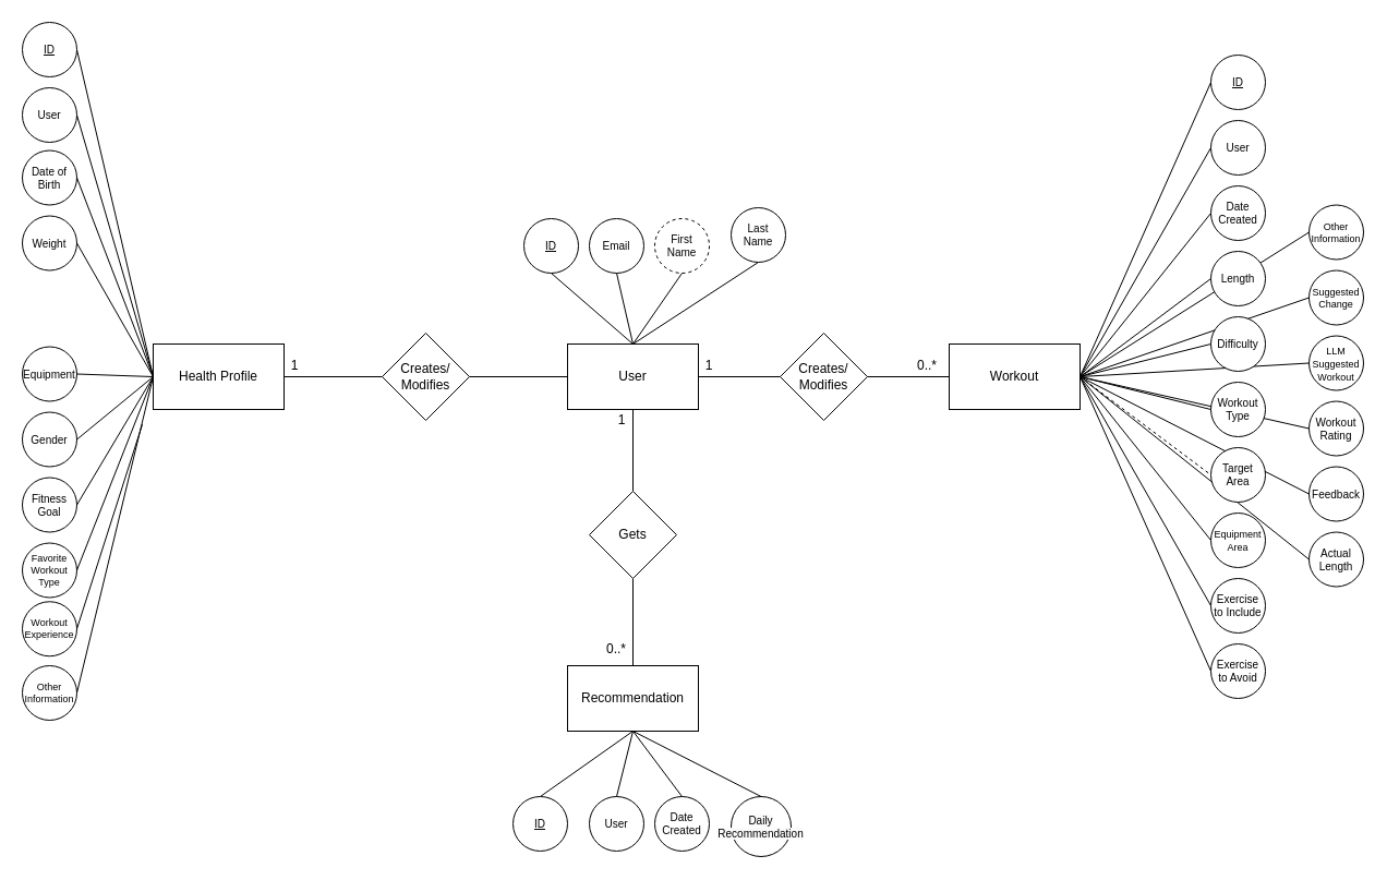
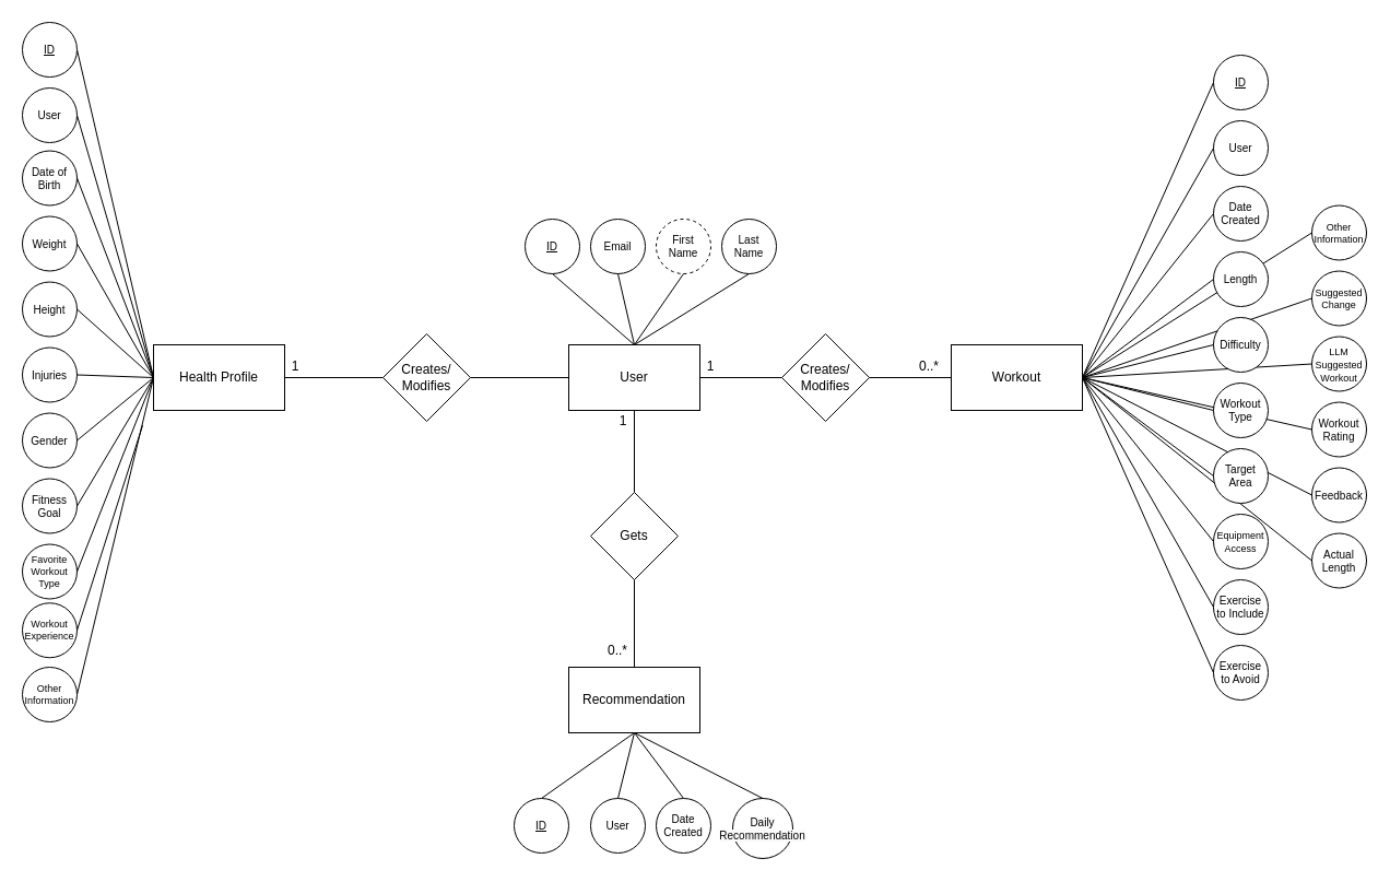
- <mxCell id="13" value="Last Name" style="ellipse;whiteSpace=wrap;html=1;aspect=fixed;fontSize=10;fontStyle=0" parent="1" vertex="1"><mxGeometry x="670" y="190" width="50" height="50" as="geometry" /></mxCell>
+ <mxCell id="13" value="Last Name" style="ellipse;whiteSpace=wrap;html=1;aspect=fixed;fontSize=10;fontStyle=0" parent="1" vertex="1"><mxGeometry x="660" y="200" width="50" height="50" as="geometry" /></mxCell>
+ <mxCell id="11" value="Height" style="ellipse;whiteSpace=wrap;html=1;aspect=fixed;fontSize=10;fontStyle=0" parent="1" vertex="1"><mxGeometry x="20" y="257.5" width="50" height="50" as="geometry" /></mxCell>
+ <mxCell id="40" value="" style="endArrow=none;html=1;rounded=0;exitX=1;exitY=0.5;exitDx=0;exitDy=0;entryX=0;entryY=0.5;entryDx=0;entryDy=0;" parent="1" source="11" target="57" edge="1"><mxGeometry width="50" height="50" relative="1" as="geometry"><mxPoint x="40" y="525" as="sourcePoint" /><mxPoint x="260" y="175" as="targetPoint" /></mxGeometry></mxCell>
- <mxCell id="17" value="Equipment" style="ellipse;whiteSpace=wrap;html=1;aspect=fixed;fontSize=10;fontStyle=0" parent="1" vertex="1"><mxGeometry x="20" y="317.5" width="50" height="50" as="geometry" /></mxCell>
+ <mxCell id="17" value="Injuries" style="ellipse;whiteSpace=wrap;html=1;aspect=fixed;fontSize=10;fontStyle=0" parent="1" vertex="1"><mxGeometry x="20" y="317.5" width="50" height="50" as="geometry" /></mxCell>
- <mxCell id="54" value="" style="endArrow=none;html=1;rounded=0;entryX=0;entryY=0.5;entryDx=0;entryDy=0;exitX=1;exitY=0.5;exitDx=0;exitDy=0;dashed=1;" parent="1" source="9" target="30" edge="1"><mxGeometry width="50" height="50" relative="1" as="geometry"><mxPoint x="820" y="415" as="sourcePoint" /><mxPoint x="870" y="365" as="targetPoint" /></mxGeometry></mxCell>
+ <mxCell id="54" value="" style="endArrow=none;html=1;rounded=0;entryX=0;entryY=0.5;entryDx=0;entryDy=0;exitX=1;exitY=0.5;exitDx=0;exitDy=0;" parent="1" source="9" target="30" edge="1"><mxGeometry width="50" height="50" relative="1" as="geometry"><mxPoint x="820" y="415" as="sourcePoint" /><mxPoint x="870" y="365" as="targetPoint" /></mxGeometry></mxCell>
- <mxCell id="66" value="&lt;font style=&quot;font-size: 9px;&quot;&gt;Equipment Area&lt;/font&gt;" style="ellipse;whiteSpace=wrap;html=1;aspect=fixed;fontSize=10;fontStyle=0" parent="1" vertex="1"><mxGeometry x="1110" y="470" width="50" height="50" as="geometry" /></mxCell>
+ <mxCell id="66" value="&lt;font style=&quot;font-size: 9px;&quot;&gt;Equipment Access&lt;/font&gt;" style="ellipse;whiteSpace=wrap;html=1;aspect=fixed;fontSize=10;fontStyle=0" parent="1" vertex="1"><mxGeometry x="1110" y="470" width="50" height="50" as="geometry" /></mxCell>
